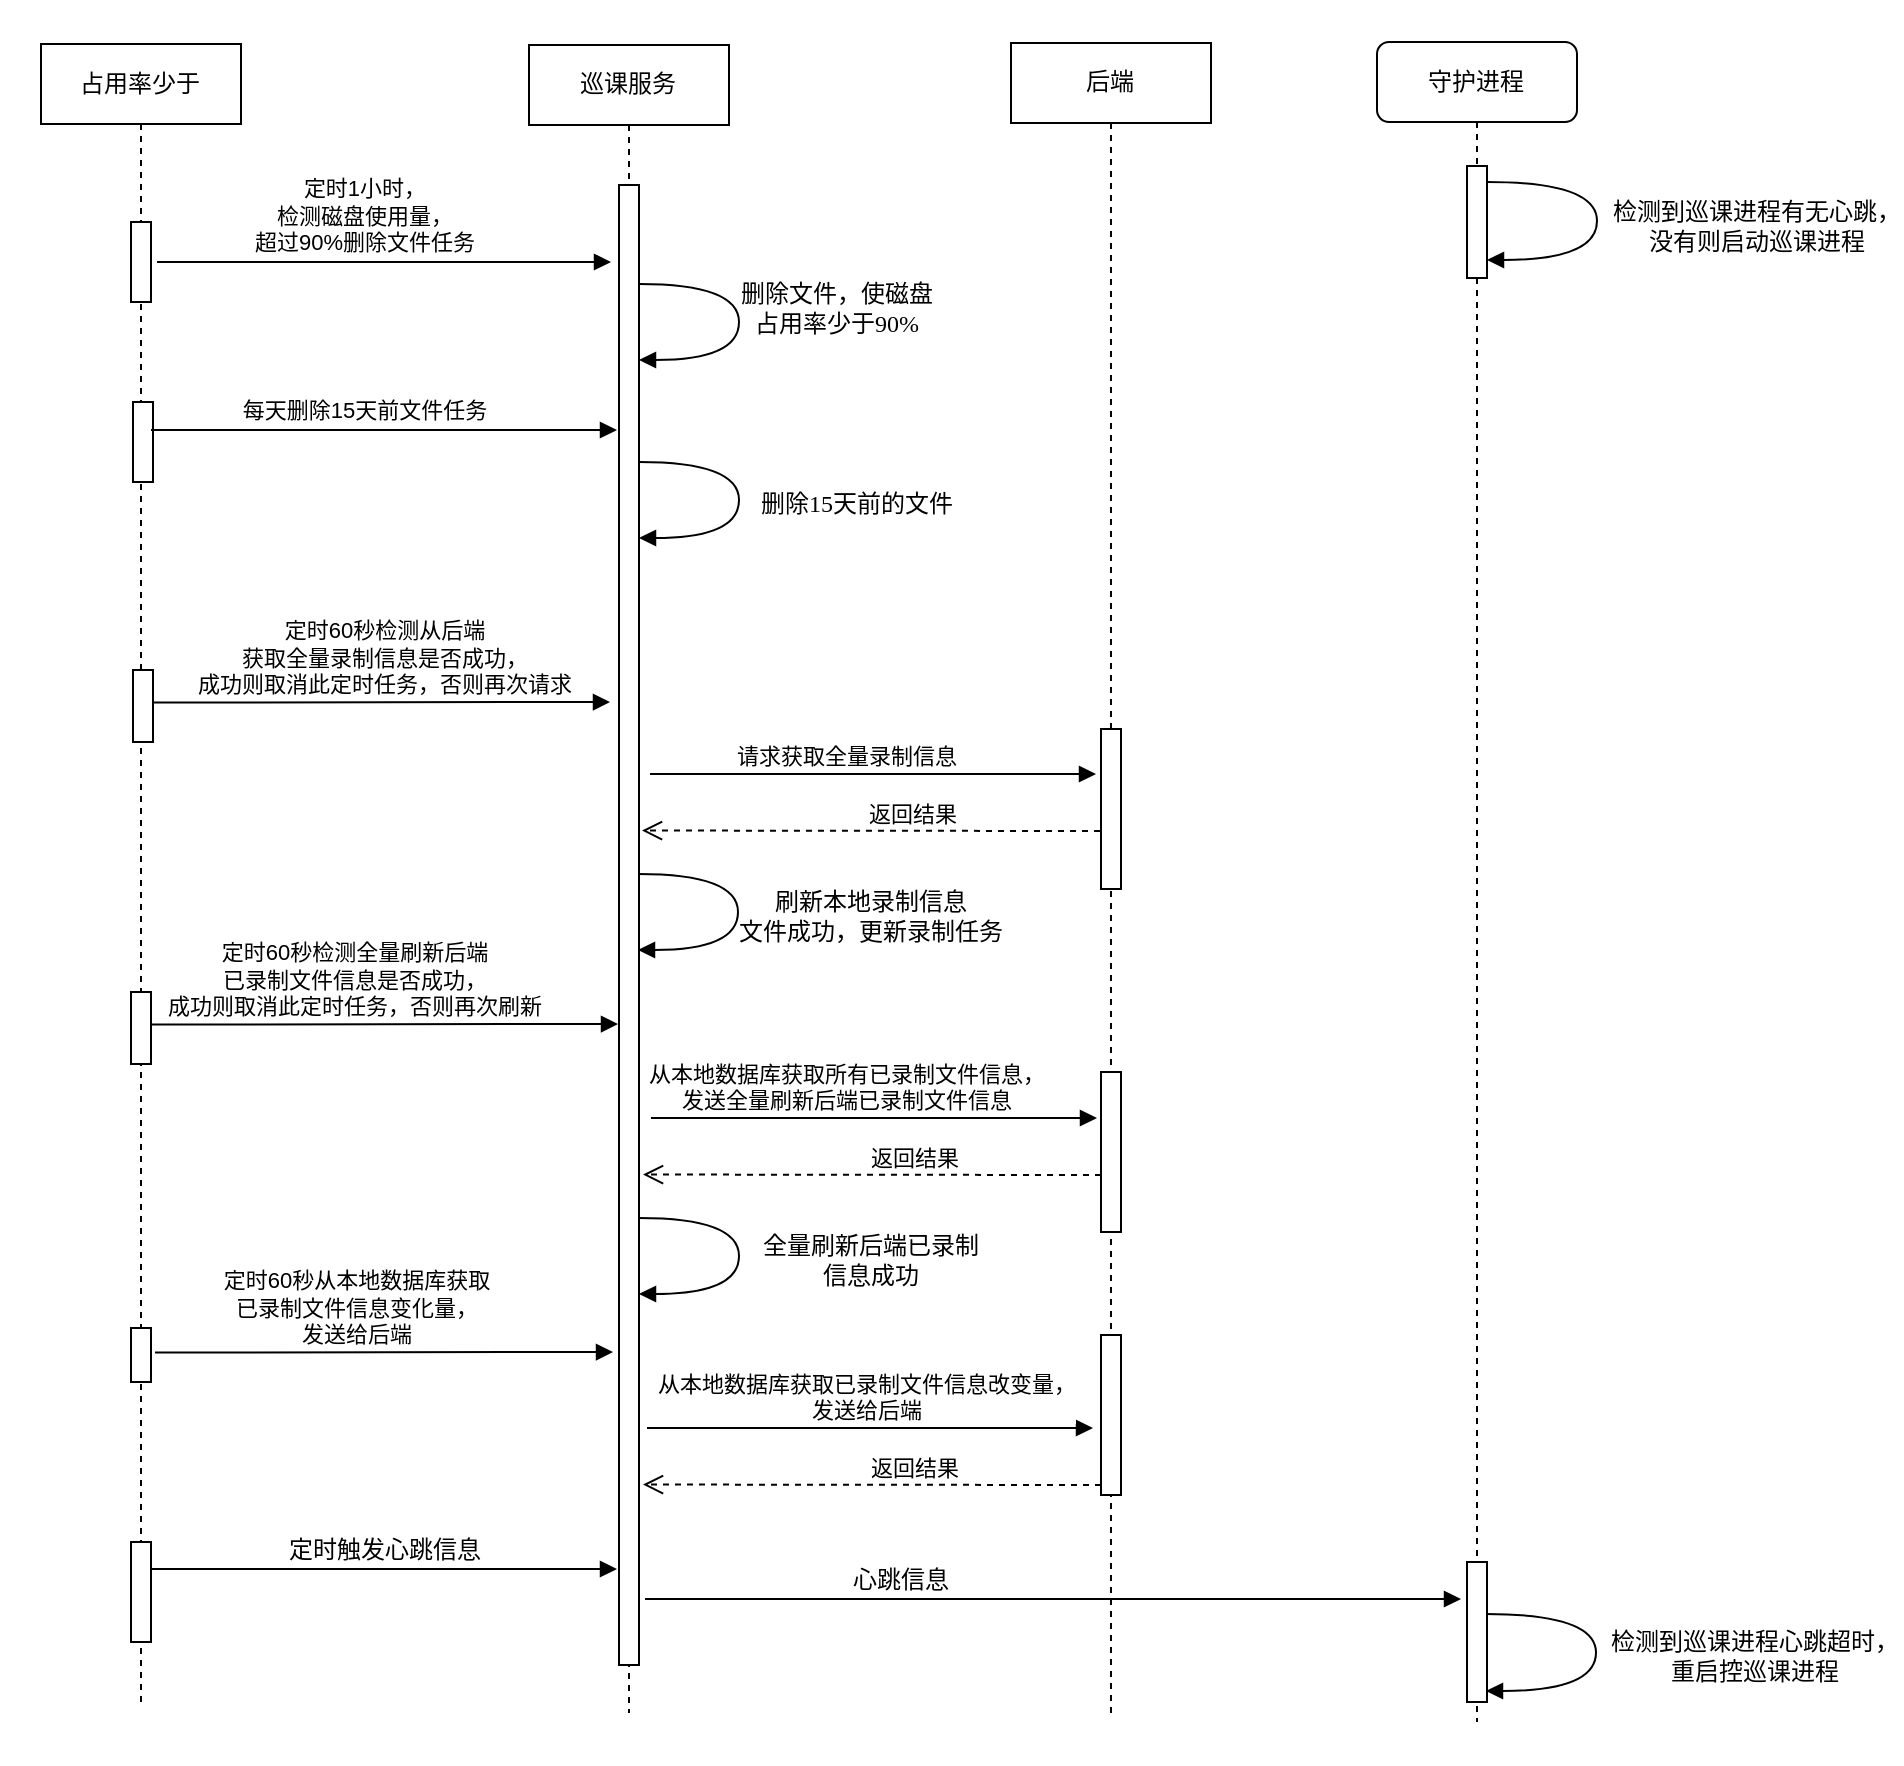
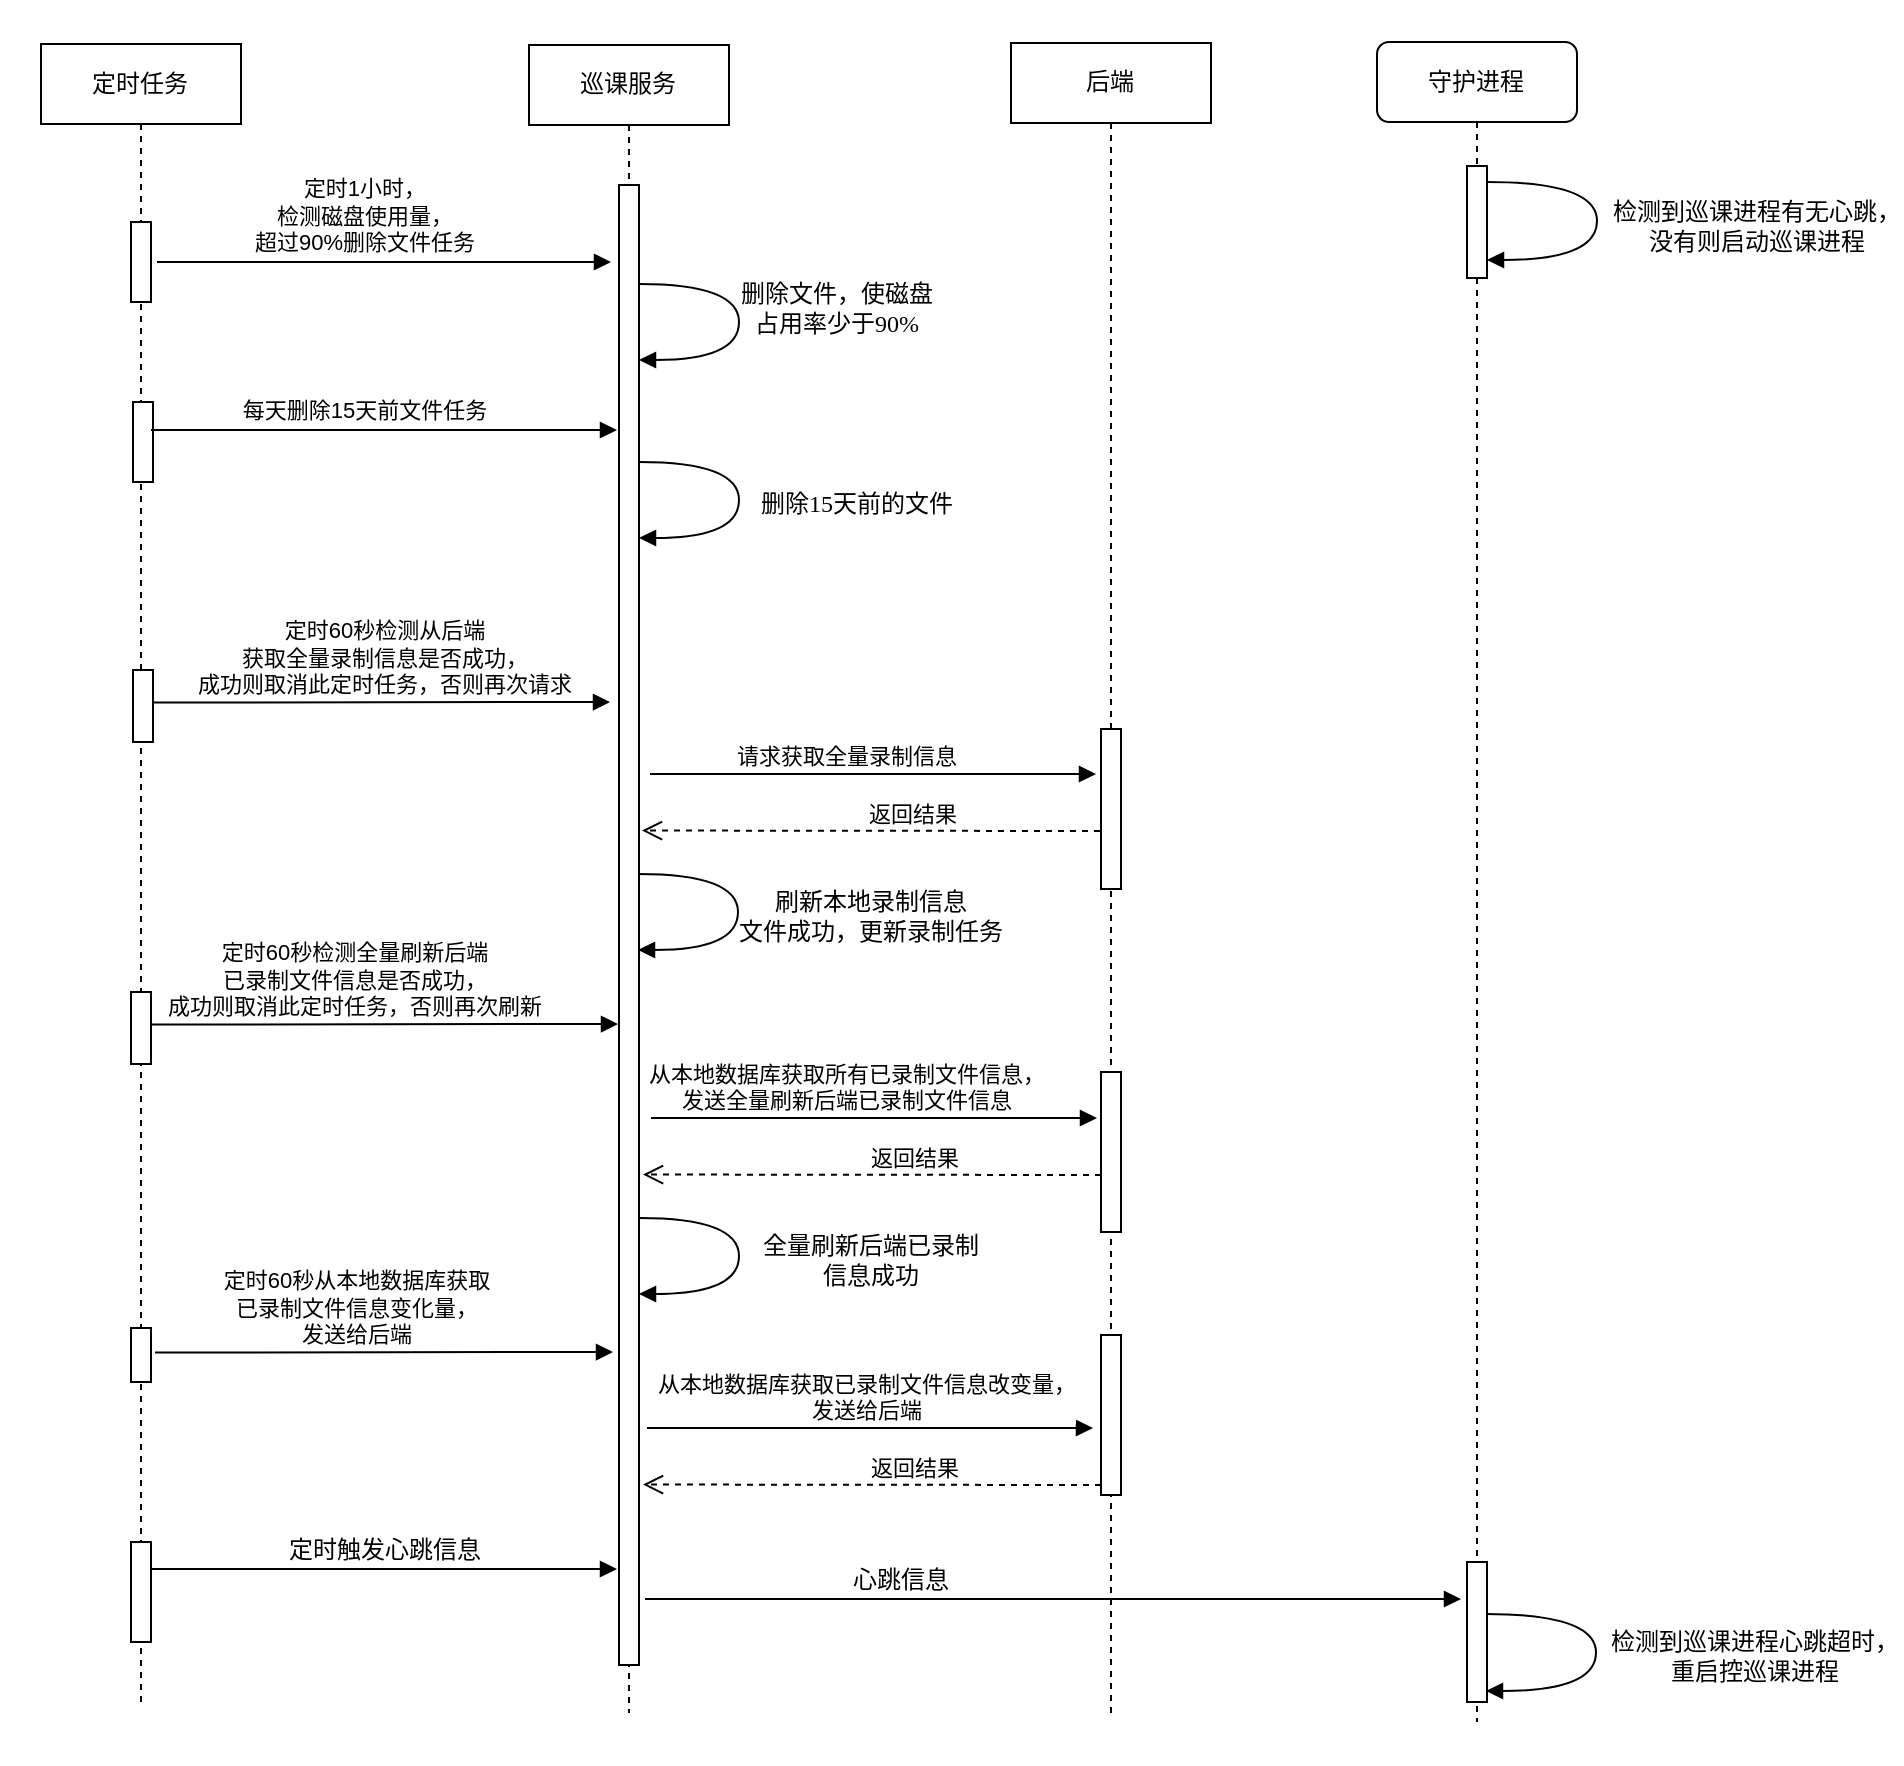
- <mxCell id="4" value="占用率少于" style="shape=umlLifeline;perimeter=lifelinePerimeter;whiteSpace=wrap;html=1;container=1;collapsible=0;recursiveResize=0;outlineConnect=0;" parent="1" vertex="1"><mxGeometry x="20" y="21.5" width="100" height="829" as="geometry" /></mxCell>
+ <mxCell id="4" value="定时任务" style="shape=umlLifeline;perimeter=lifelinePerimeter;whiteSpace=wrap;html=1;container=1;collapsible=0;recursiveResize=0;outlineConnect=0;" parent="1" vertex="1"><mxGeometry x="20" y="21.5" width="100" height="829" as="geometry" /></mxCell>
